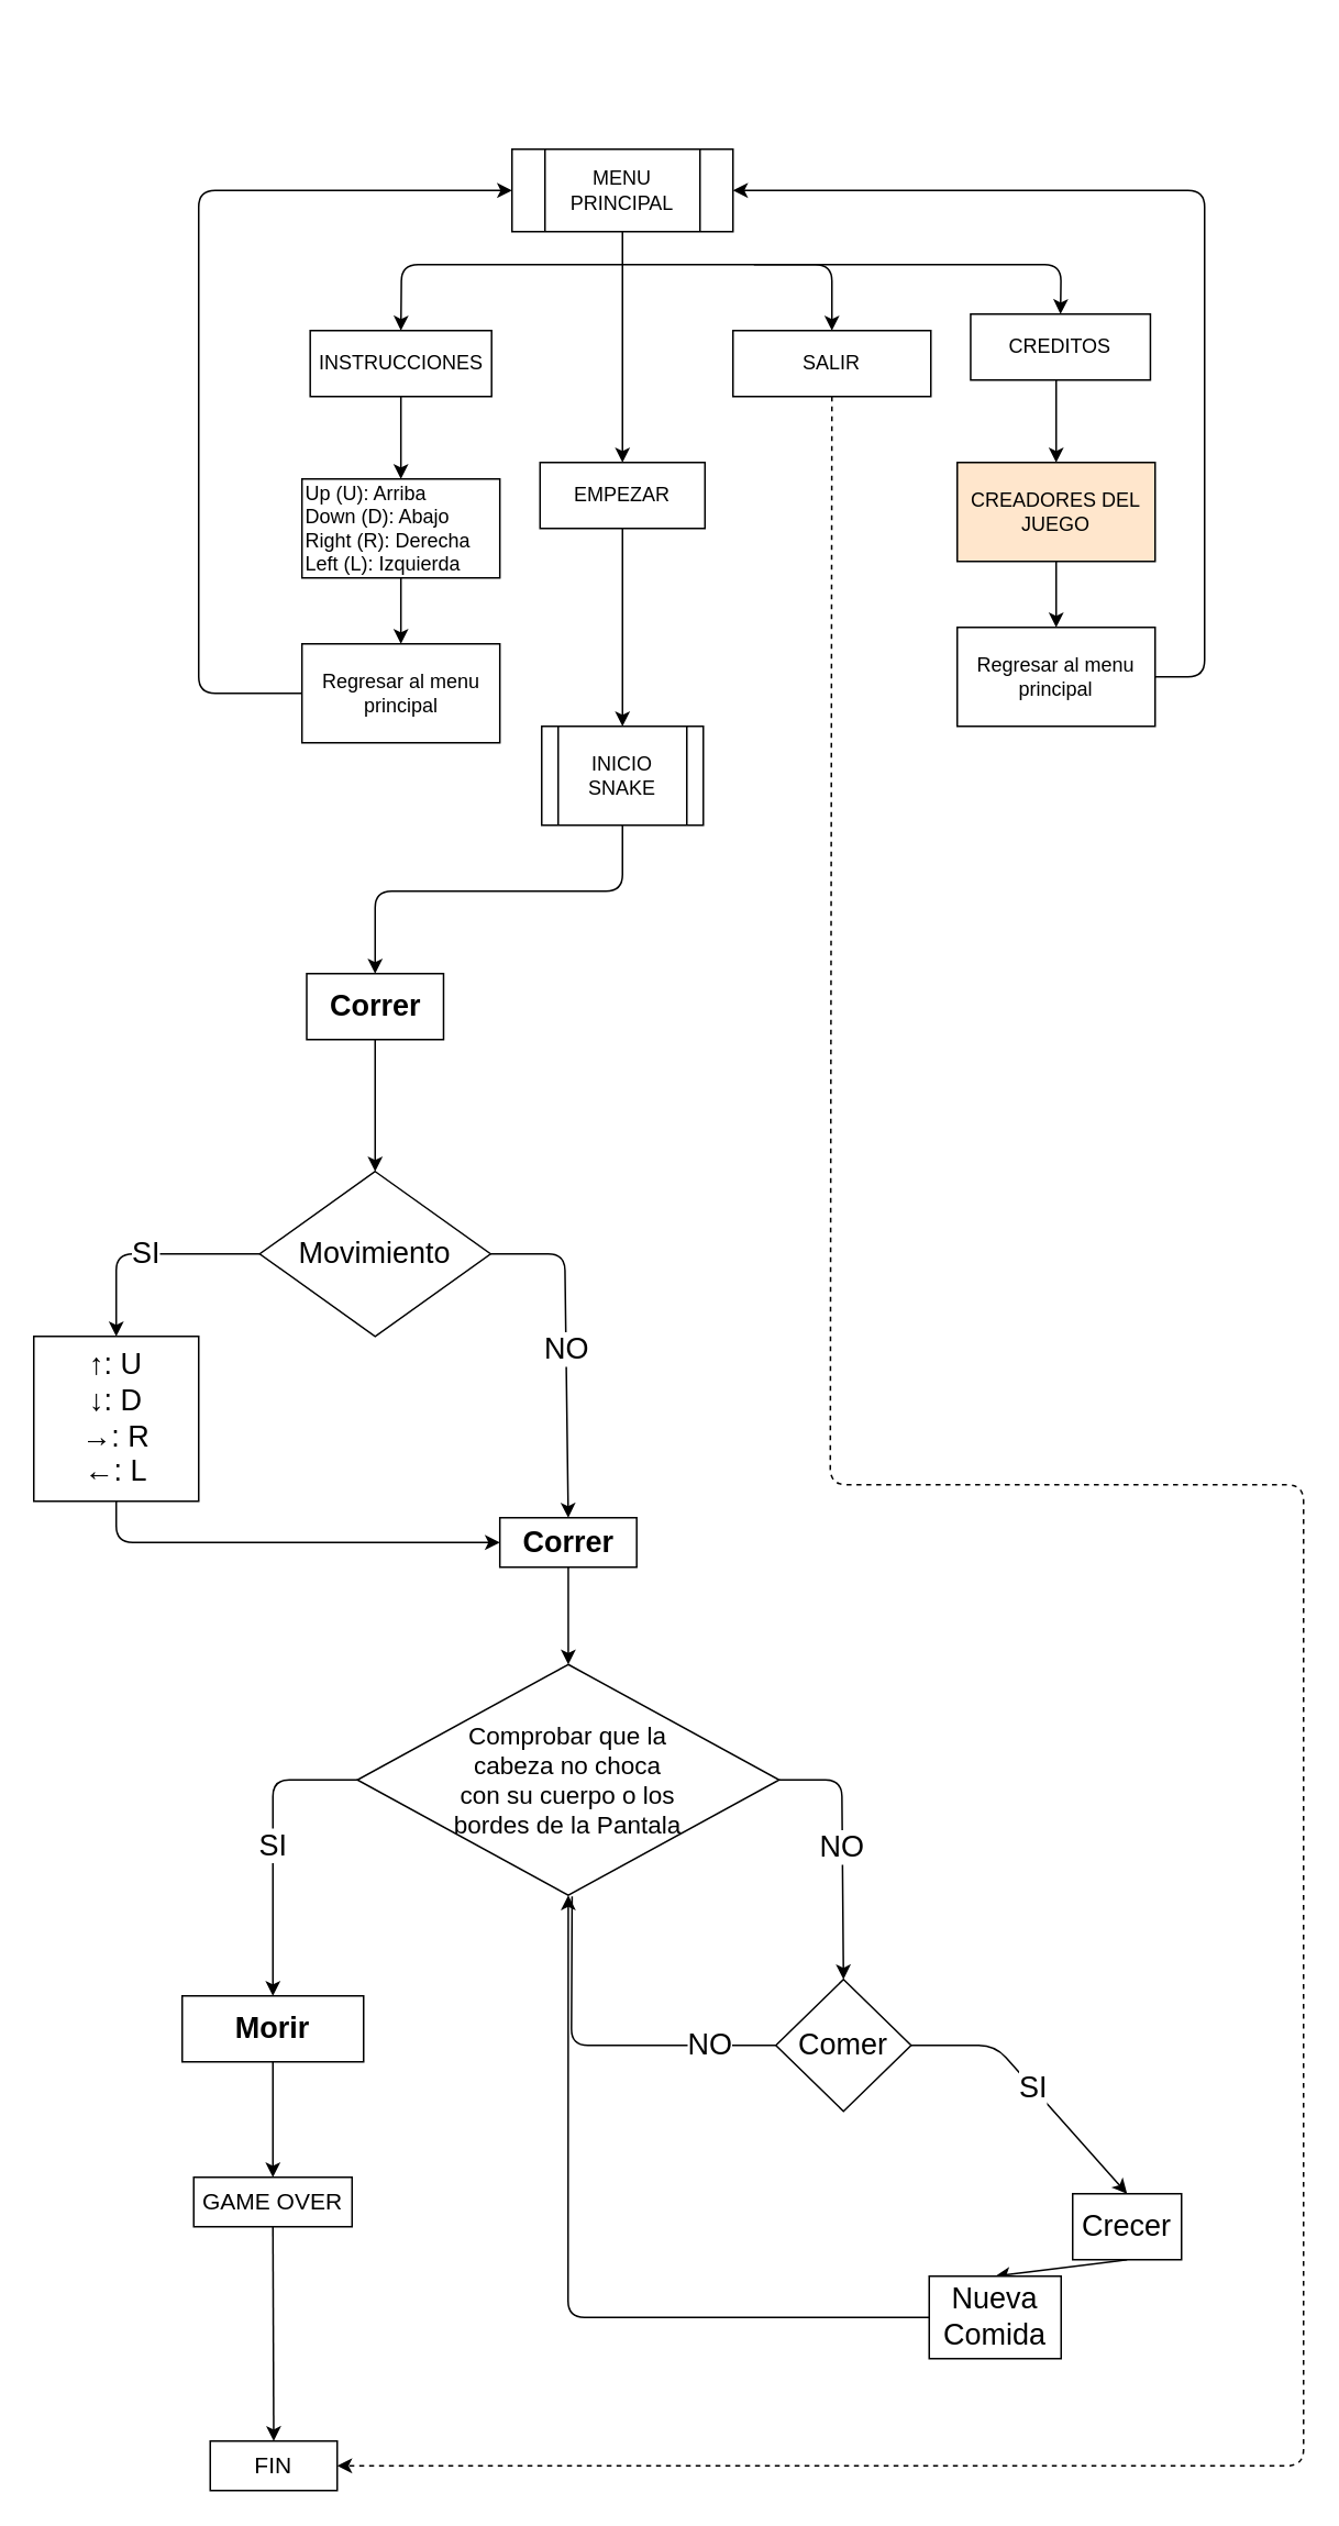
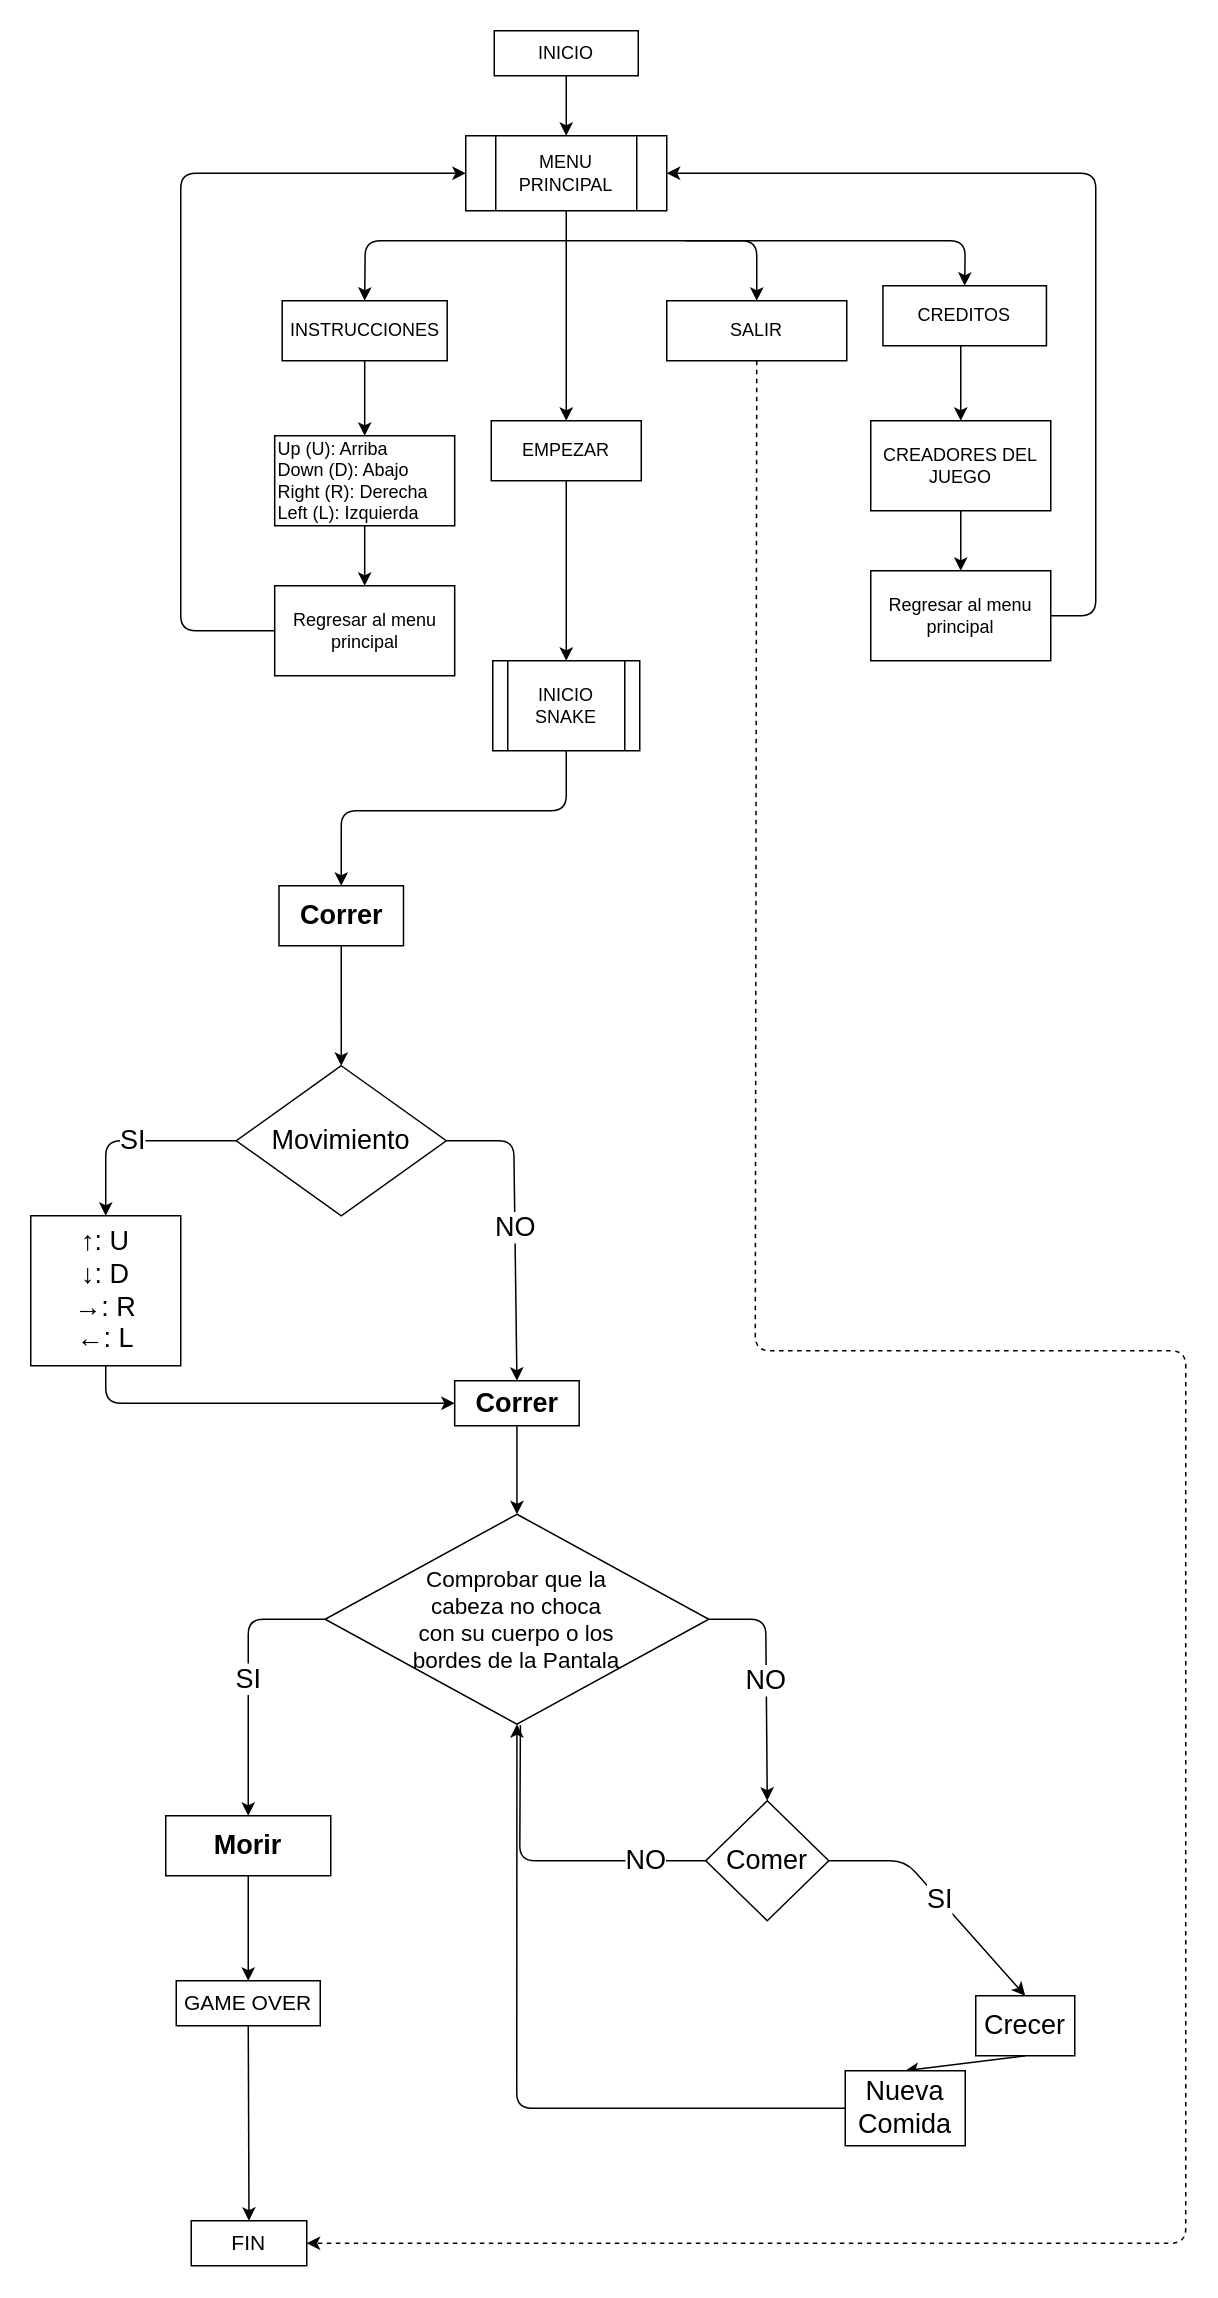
+ <mxCell id="3" value="INICIO" style="rounded=0;whiteSpace=wrap;html=1;" parent="1" vertex="1"><mxGeometry x="329" y="20" width="96" height="30" as="geometry" /></mxCell>
+ <mxCell id="2" style="edgeStyle=none;html=1;exitX=0.5;exitY=1;exitDx=0;exitDy=0;entryX=0.5;entryY=0;entryDx=0;entryDy=0;fontSize=14;" parent="1" source="3" target="8" edge="1"><mxGeometry relative="1" as="geometry" /></mxCell>
- <mxCell id="29" value="CREADORES DEL JUEGO" style="rounded=0;whiteSpace=wrap;html=1;align=center;fillColor=#ffe6cc;" parent="1" vertex="1"><mxGeometry x="580" y="280" width="120" height="60" as="geometry" /></mxCell>
+ <mxCell id="29" value="CREADORES DEL JUEGO" style="rounded=0;whiteSpace=wrap;html=1;align=center;" parent="1" vertex="1"><mxGeometry x="580" y="280" width="120" height="60" as="geometry" /></mxCell>
